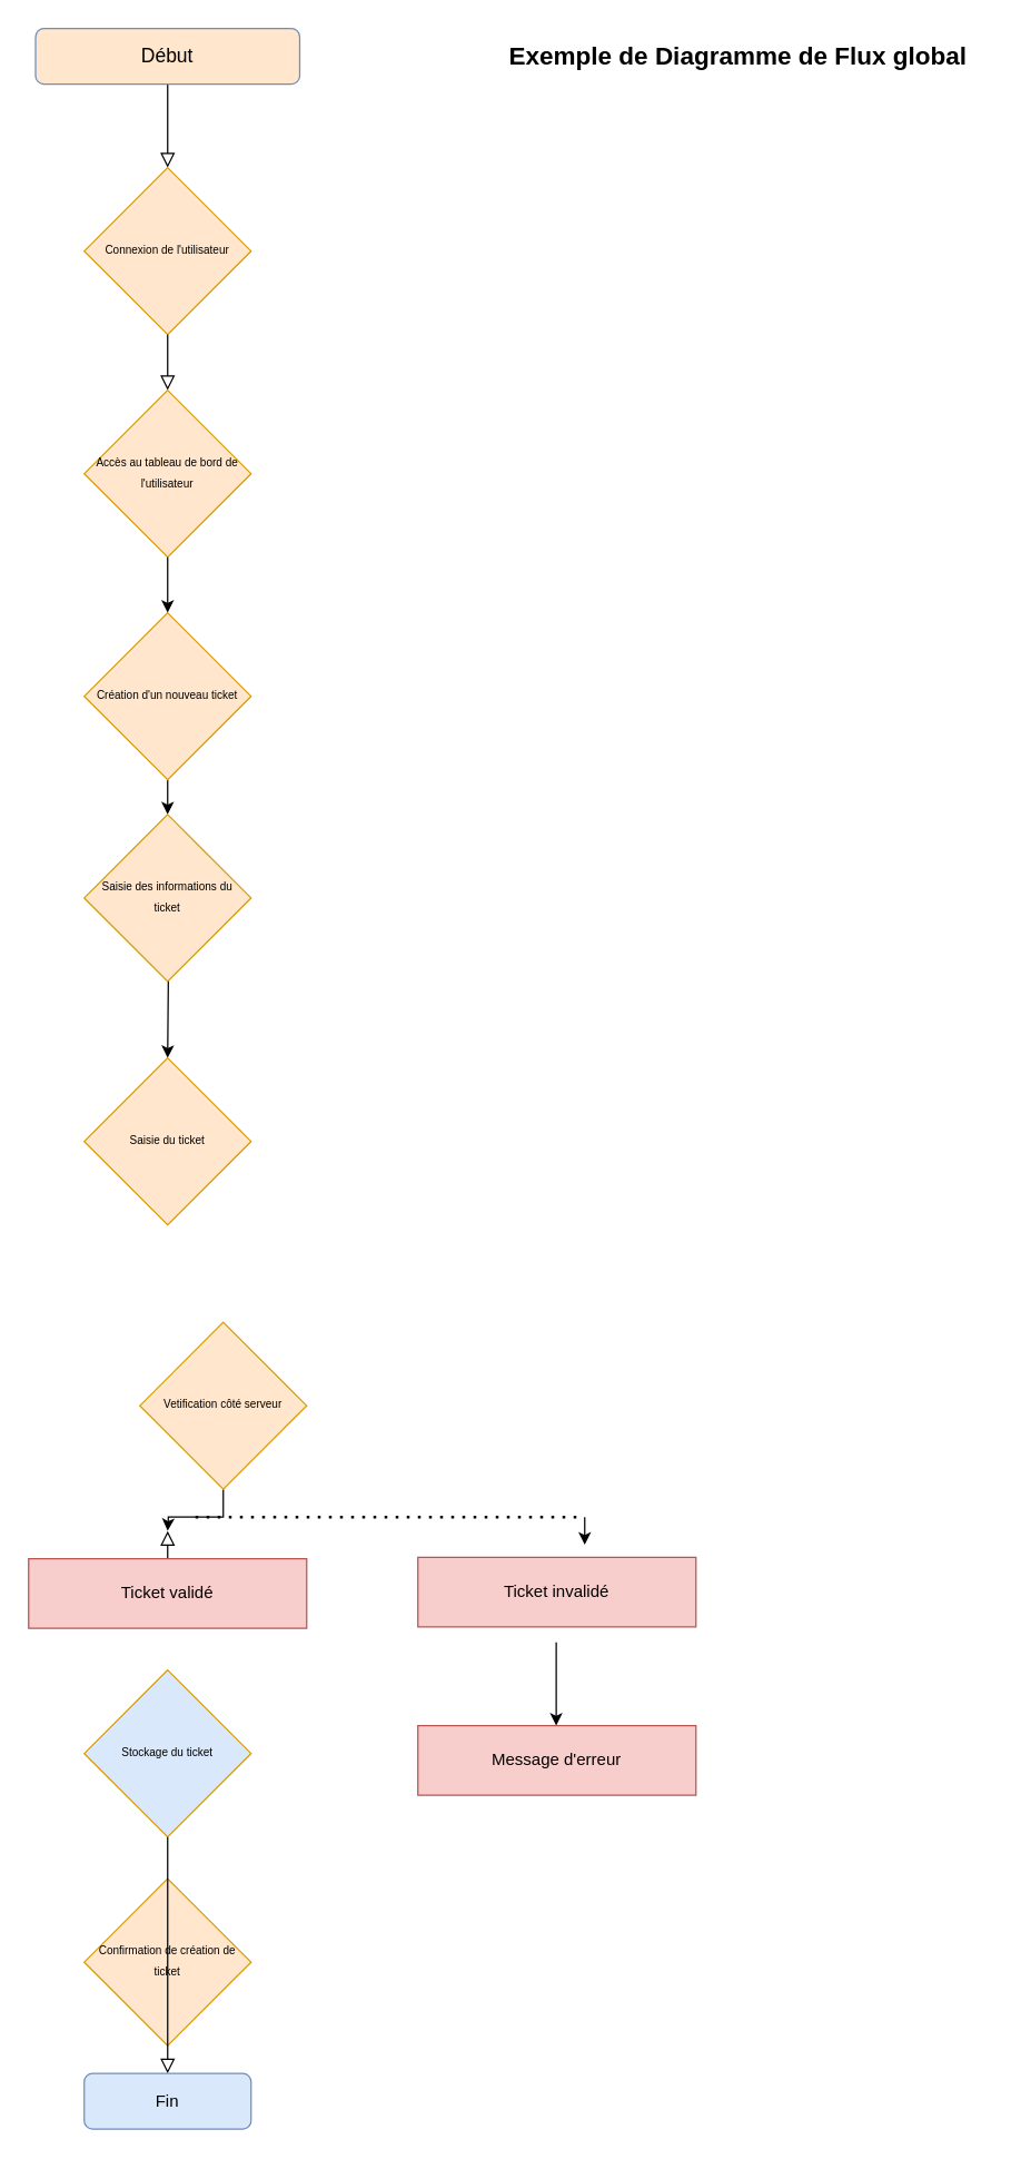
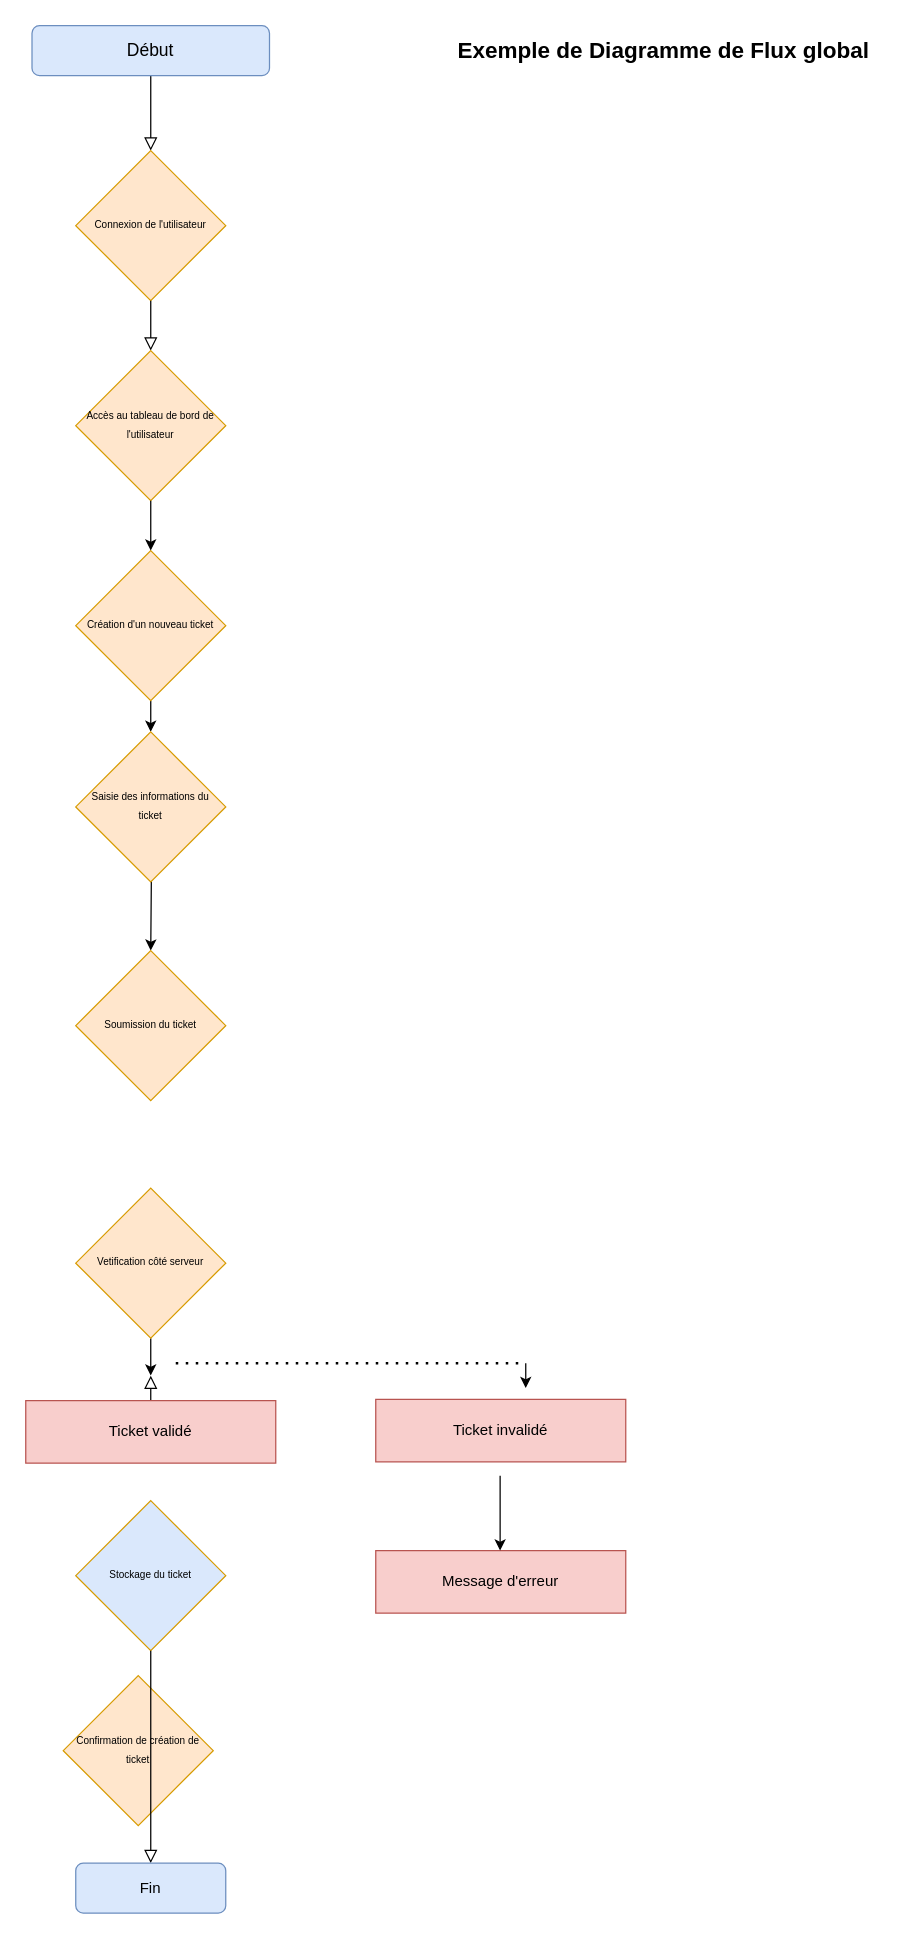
- <mxCell id="3" value="&lt;font style=&quot;font-size: 14px;&quot;&gt;Début&lt;/font&gt;" style="rounded=1;whiteSpace=wrap;html=1;fontSize=12;glass=0;strokeWidth=1;shadow=0;fillColor=#ffe6cc;strokeColor=#6c8ebf;" parent="1" vertex="1"><mxGeometry x="25" y="20" width="190" height="40" as="geometry" /></mxCell>
+ <mxCell id="3" value="&lt;font style=&quot;font-size: 14px;&quot;&gt;Début&lt;/font&gt;" style="rounded=1;whiteSpace=wrap;html=1;fontSize=12;glass=0;strokeWidth=1;shadow=0;fillColor=#dae8fc;strokeColor=#6c8ebf;" parent="1" vertex="1"><mxGeometry x="25" y="20" width="190" height="40" as="geometry" /></mxCell>
- <mxCell id="11" value="&lt;font style=&quot;font-size: 8px;&quot;&gt;Saisie du ticket&lt;/font&gt;" style="rhombus;whiteSpace=wrap;html=1;shadow=0;fontFamily=Helvetica;fontSize=12;align=center;strokeWidth=1;spacing=6;spacingTop=-4;fillColor=#ffe6cc;strokeColor=#d79b00;" vertex="1" parent="1"><mxGeometry x="60" y="760" width="120" height="120" as="geometry" /></mxCell>
+ <mxCell id="11" value="&lt;font style=&quot;font-size: 8px;&quot;&gt;Soumission du ticket&lt;/font&gt;" style="rhombus;whiteSpace=wrap;html=1;shadow=0;fontFamily=Helvetica;fontSize=12;align=center;strokeWidth=1;spacing=6;spacingTop=-4;fillColor=#ffe6cc;strokeColor=#d79b00;" vertex="1" parent="1"><mxGeometry x="60" y="760" width="120" height="120" as="geometry" /></mxCell>
- <mxCell id="13" value="&lt;font style=&quot;font-size: 8px;&quot;&gt;Vetification côté serveur&lt;/font&gt;" style="rhombus;whiteSpace=wrap;html=1;shadow=0;fontFamily=Helvetica;fontSize=12;align=center;strokeWidth=1;spacing=6;spacingTop=-4;fillColor=#ffe6cc;strokeColor=#d79b00;" vertex="1" parent="1"><mxGeometry x="100" y="950" width="120" height="120" as="geometry" /></mxCell>
+ <mxCell id="13" value="&lt;font style=&quot;font-size: 8px;&quot;&gt;Vetification côté serveur&lt;/font&gt;" style="rhombus;whiteSpace=wrap;html=1;shadow=0;fontFamily=Helvetica;fontSize=12;align=center;strokeWidth=1;spacing=6;spacingTop=-4;fillColor=#ffe6cc;strokeColor=#d79b00;" vertex="1" parent="1"><mxGeometry x="60" y="950" width="120" height="120" as="geometry" /></mxCell>
- <mxCell id="25" value="&lt;font style=&quot;font-size: 8px;&quot;&gt;Confirmation de création de ticket&lt;/font&gt;" style="rhombus;whiteSpace=wrap;html=1;shadow=0;fontFamily=Helvetica;fontSize=12;align=center;strokeWidth=1;spacing=6;spacingTop=-4;fillColor=#ffe6cc;strokeColor=#d79b00;" vertex="1" parent="1"><mxGeometry x="60" y="1350" width="120" height="120" as="geometry" /></mxCell>
+ <mxCell id="25" value="&lt;font style=&quot;font-size: 8px;&quot;&gt;Confirmation de création de ticket&lt;/font&gt;" style="rhombus;whiteSpace=wrap;html=1;shadow=0;fontFamily=Helvetica;fontSize=12;align=center;strokeWidth=1;spacing=6;spacingTop=-4;fillColor=#ffe6cc;strokeColor=#d79b00;" vertex="1" parent="1"><mxGeometry x="50" y="1340" width="120" height="120" as="geometry" /></mxCell>
